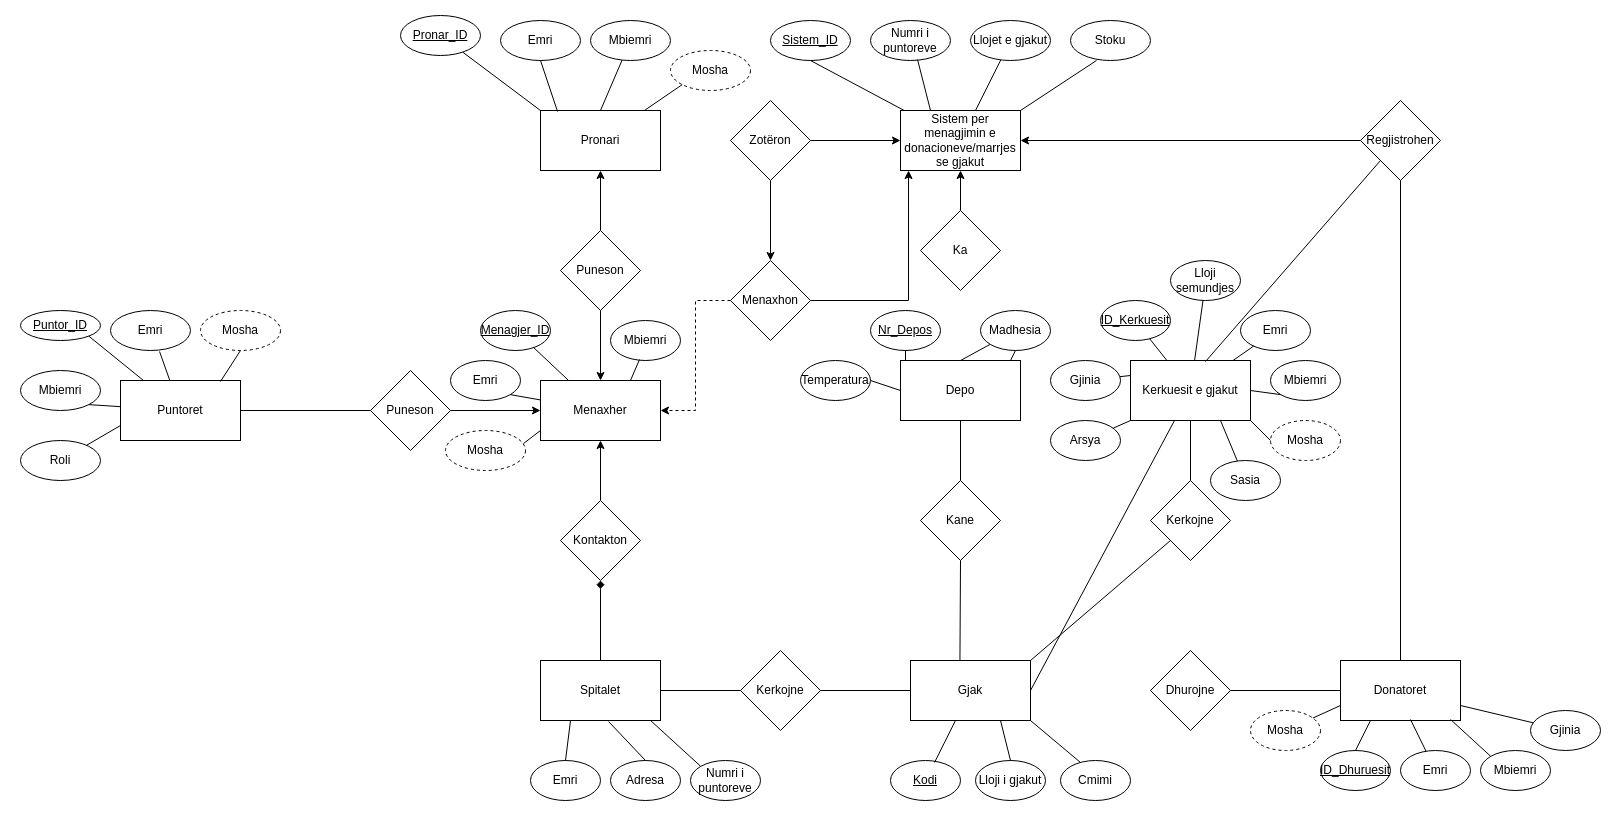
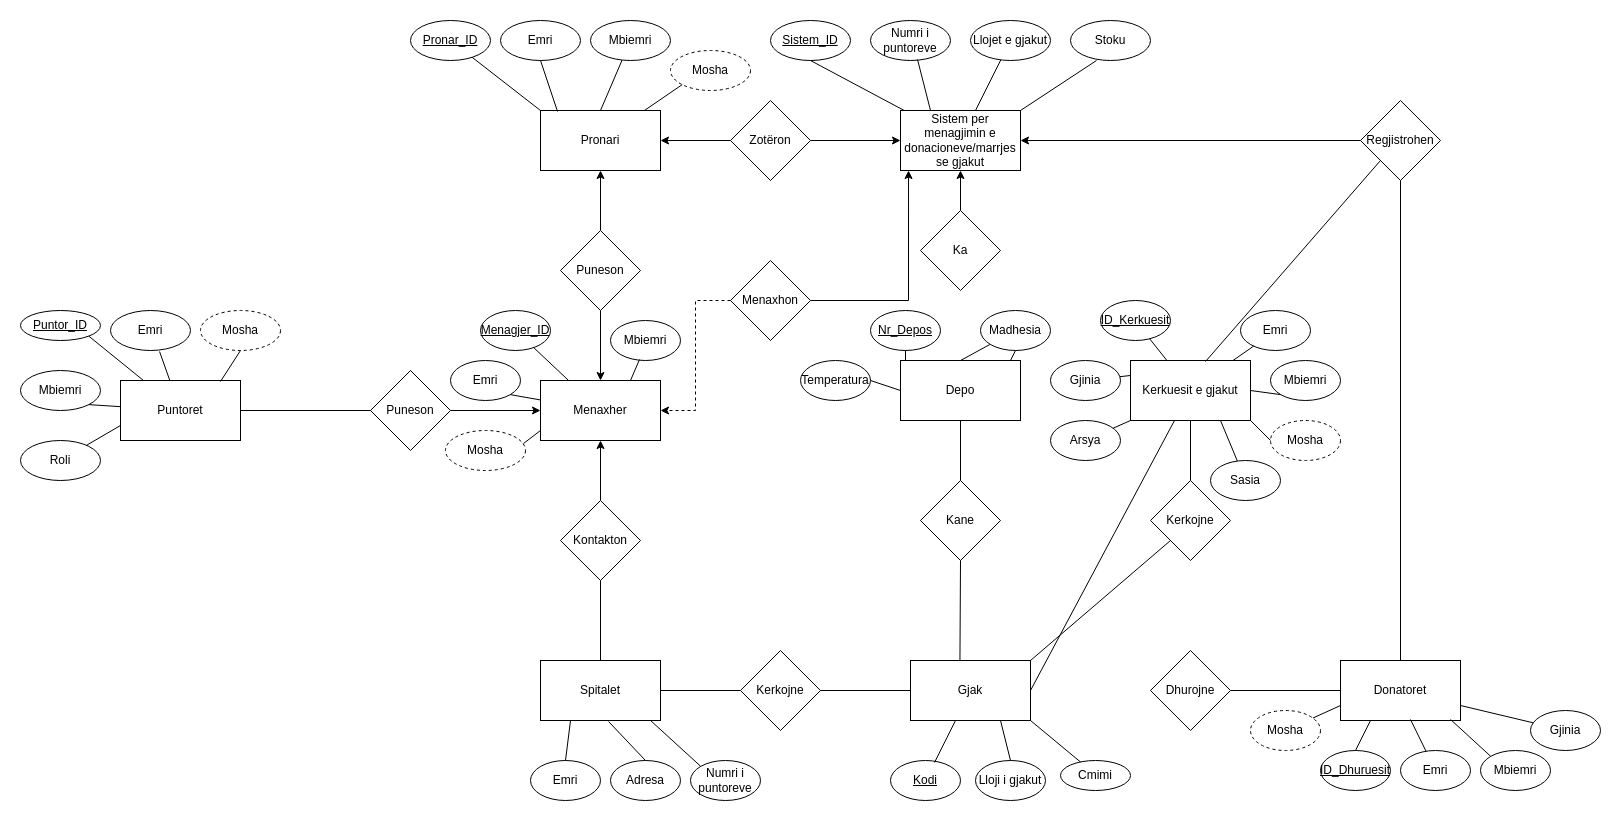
- <mxCell id="15" value="&lt;u&gt;Pronar_ID&lt;/u&gt;" style="ellipse;whiteSpace=wrap;html=1;" vertex="1" parent="1"><mxGeometry x="400" y="15" width="80" height="40" as="geometry" /></mxCell>
+ <mxCell id="15" value="&lt;u&gt;Pronar_ID&lt;/u&gt;" style="ellipse;whiteSpace=wrap;html=1;" vertex="1" parent="1"><mxGeometry x="410" width="80" height="40" as="geometry" y="20" /></mxCell>
- <mxCell id="13" value="" style="edgeStyle=orthogonalEdgeStyle;rounded=0;orthogonalLoop=1;jettySize=auto;html=1;" edge="1" parent="1" source="14" target="29"><mxGeometry relative="1" as="geometry" /></mxCell>
+ <mxCell id="13" value="" style="edgeStyle=orthogonalEdgeStyle;rounded=0;orthogonalLoop=1;jettySize=auto;html=1;" edge="1" parent="1" source="14" target="11"><mxGeometry relative="1" as="geometry" /></mxCell>
- <mxCell id="112" value="Lloji semundjes" style="ellipse;whiteSpace=wrap;html=1;" vertex="1" parent="1"><mxGeometry x="1170" y="260" width="70" height="40" as="geometry" /></mxCell>
- <mxCell id="119" value="" style="endArrow=none;html=1;rounded=0;" edge="1" parent="1" source="112" target="104"><mxGeometry width="50" height="50" relative="1" as="geometry"><mxPoint x="1263.136" y="355.617" as="sourcePoint" /><mxPoint x="1242.5" y="370" as="targetPoint" /></mxGeometry></mxCell>
- <mxCell id="47" value="" style="endArrow=diamond;html=1;rounded=0;entryX=0.5;entryY=1;entryDx=0;entryDy=0;exitX=0.5;exitY=0;exitDx=0;exitDy=0;" edge="1" parent="1" source="46" target="45"><mxGeometry width="50" height="50" relative="1" as="geometry"><mxPoint x="580" y="630" as="sourcePoint" /><mxPoint x="630" y="580" as="targetPoint" /></mxGeometry></mxCell>
+ <mxCell id="47" value="" style="endArrow=none;html=1;rounded=0;entryX=0.5;entryY=1;entryDx=0;entryDy=0;exitX=0.5;exitY=0;exitDx=0;exitDy=0;" edge="1" parent="1" source="46" target="45"><mxGeometry width="50" height="50" relative="1" as="geometry"><mxPoint x="580" y="630" as="sourcePoint" /><mxPoint x="630" y="580" as="targetPoint" /></mxGeometry></mxCell>
- <mxCell id="68" value="Cmimi" style="ellipse;whiteSpace=wrap;html=1;" vertex="1" parent="1"><mxGeometry x="1060" y="760" width="70" height="40" as="geometry" /></mxCell>
+ <mxCell id="68" value="Cmimi" style="ellipse;whiteSpace=wrap;html=1;" vertex="1" parent="1"><mxGeometry x="1060" y="760" width="70" height="30" as="geometry" /></mxCell>
